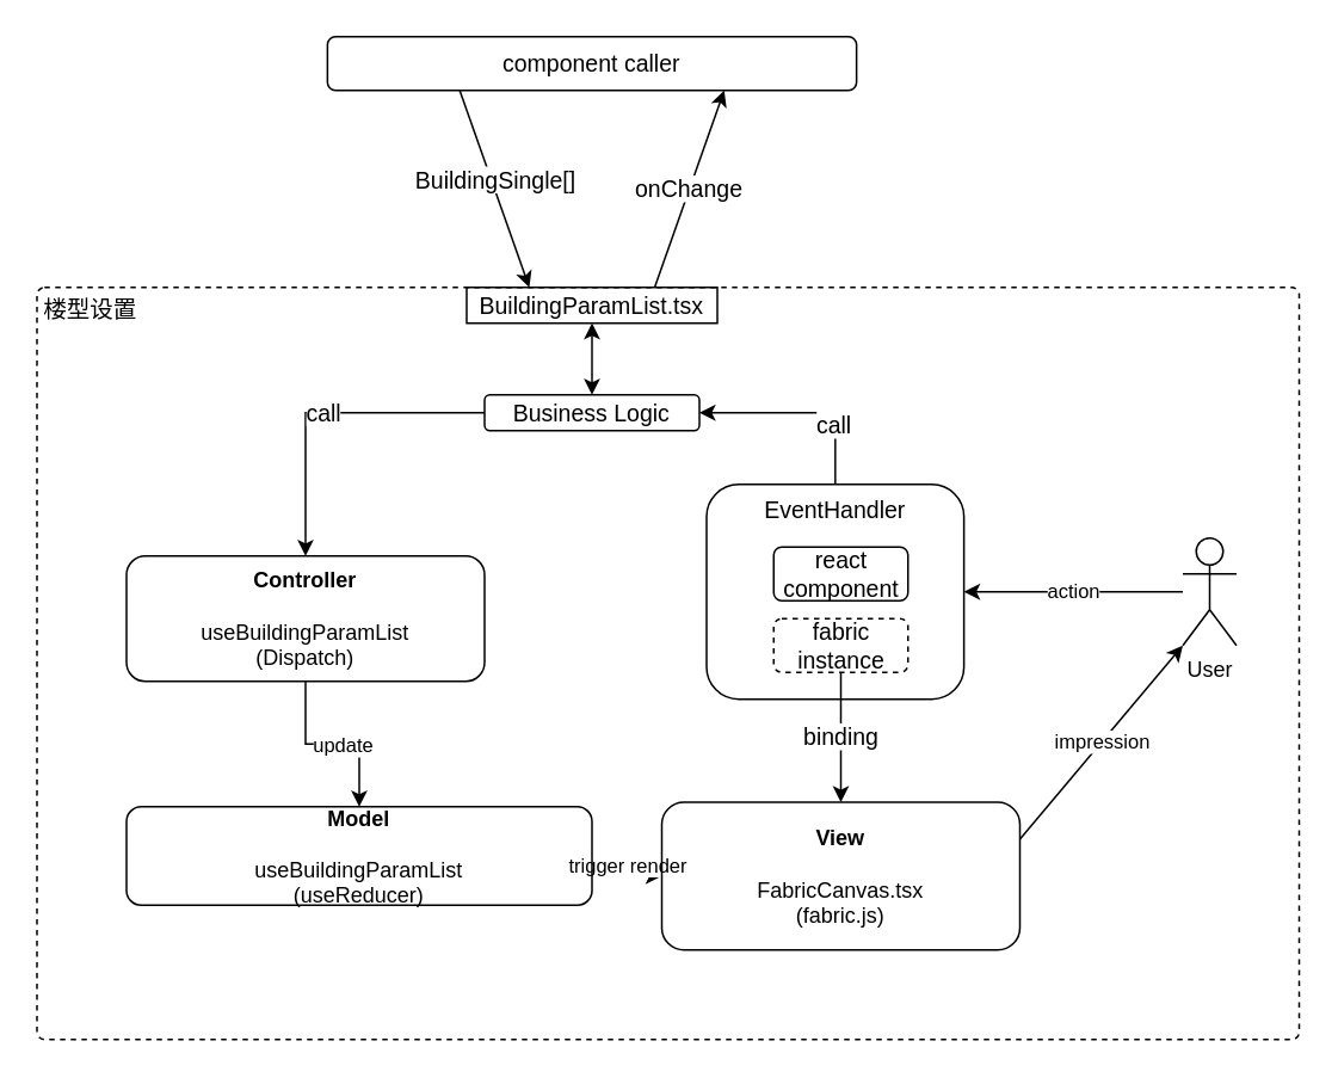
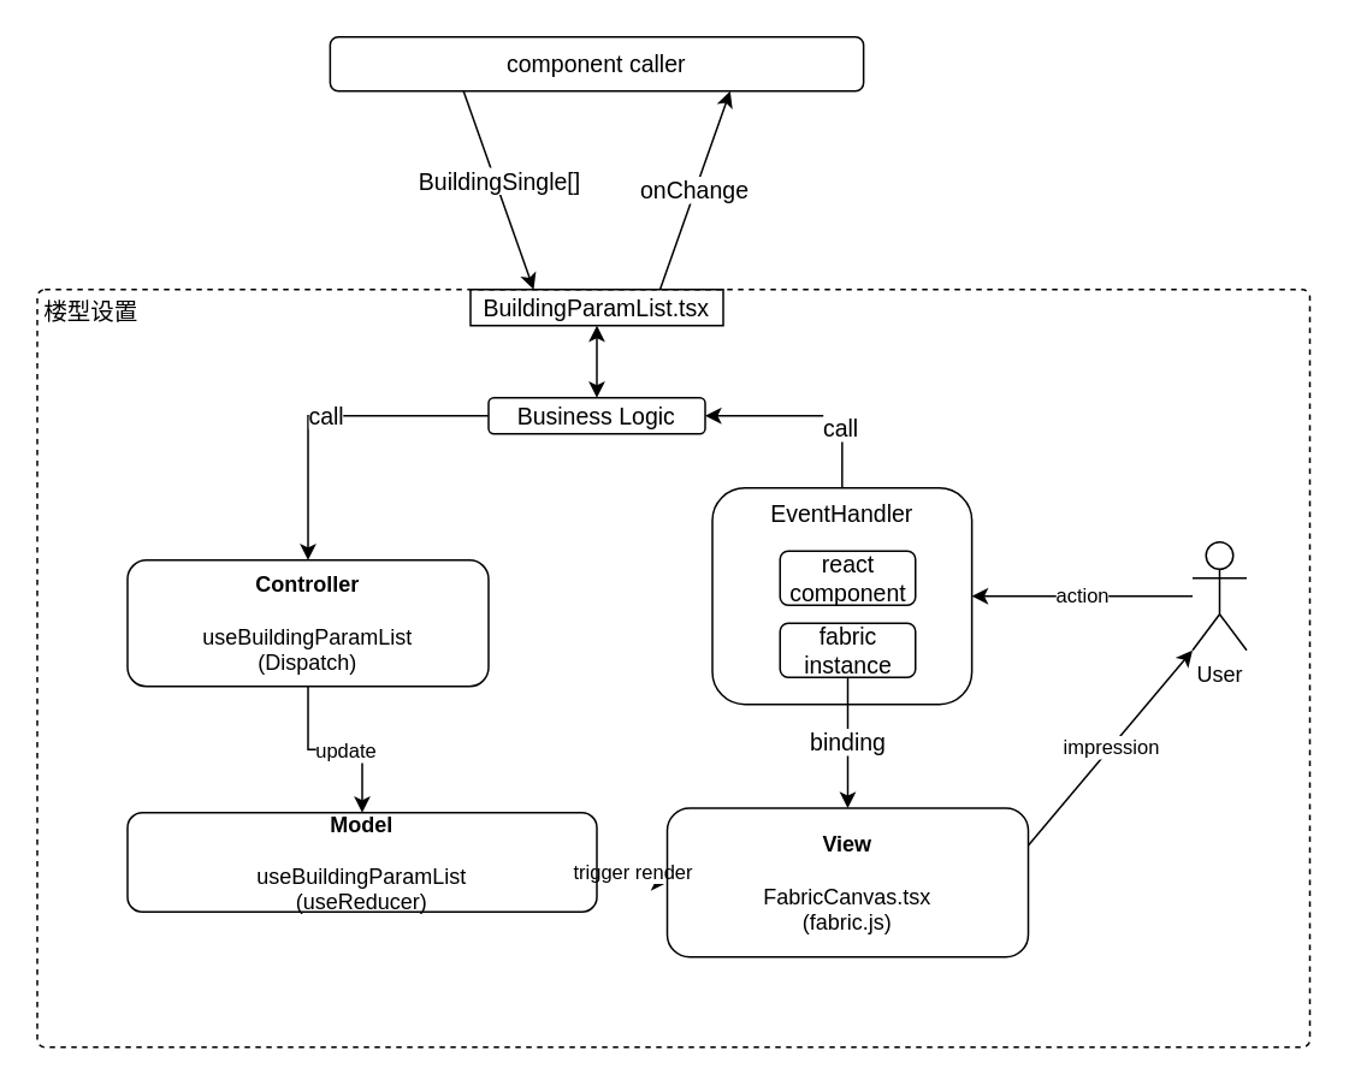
- <mxCell id="18" value="fabric instance" style="rounded=1;whiteSpace=wrap;html=1;labelBorderColor=none;fontSize=13;fillColor=none;dashed=1;" vertex="1" parent="17"><mxGeometry y="40" width="75" height="30" as="geometry" /></mxCell>
+ <mxCell id="18" value="fabric instance" style="rounded=1;whiteSpace=wrap;html=1;labelBorderColor=none;fontSize=13;fillColor=none;" vertex="1" parent="17"><mxGeometry y="40" width="75" height="30" as="geometry" /></mxCell>
